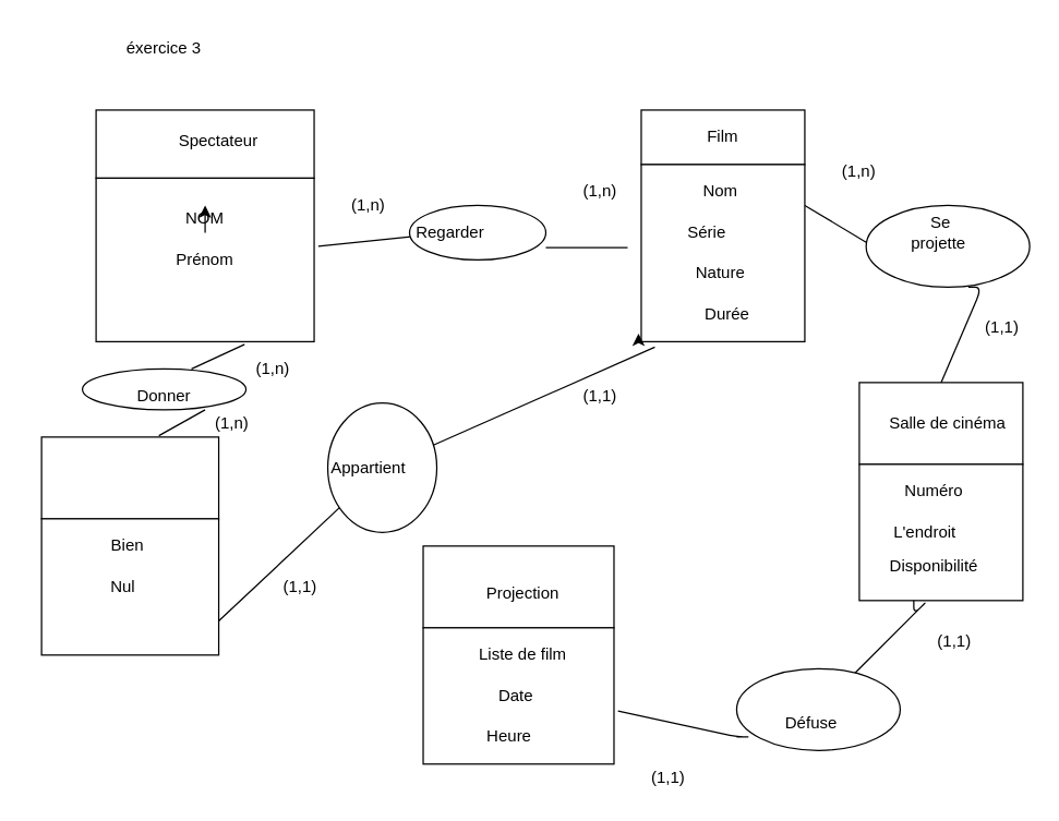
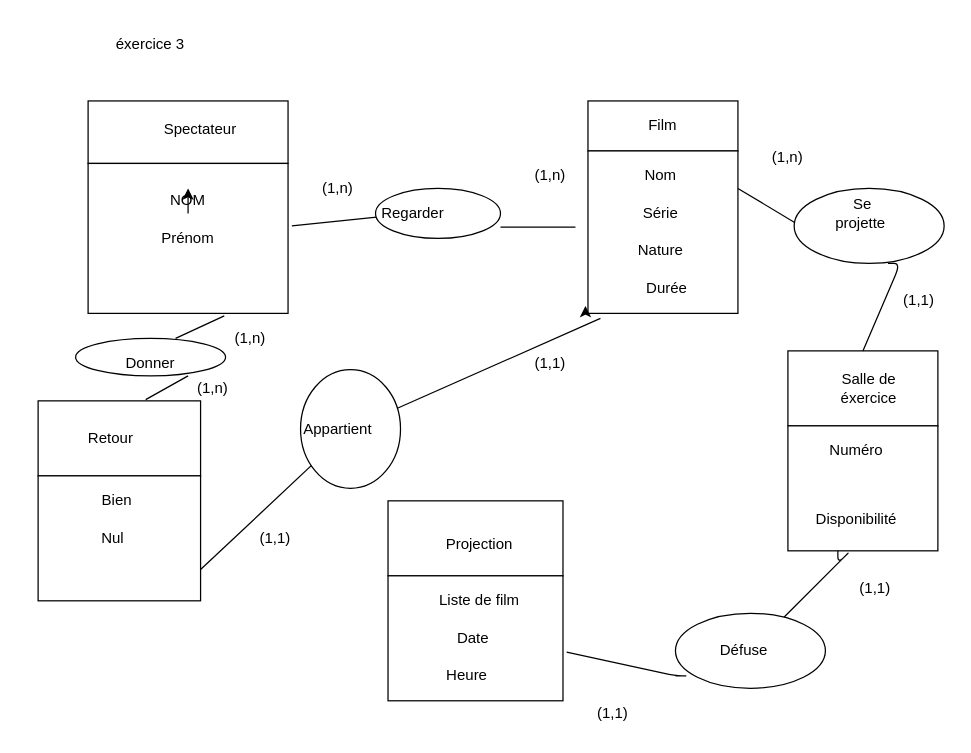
- <mxCell id="13" value="Série&amp;nbsp;" style="text;html=1;strokeColor=none;fillColor=none;align=center;verticalAlign=middle;whiteSpace=wrap;rounded=0;" vertex="1" parent="1"><mxGeometry x="500" y="160" width="40" height="20" as="geometry" /></mxCell>
+ <mxCell id="13" value="Série&amp;nbsp;" style="text;html=1;strokeColor=none;fillColor=none;align=center;verticalAlign=middle;whiteSpace=wrap;rounded=0;" vertex="1" parent="1"><mxGeometry x="510" y="160" width="40" height="20" as="geometry" /></mxCell>
- <mxCell id="27" value="Salle de cinéma" style="text;html=1;strokeColor=none;fillColor=none;align=center;verticalAlign=middle;whiteSpace=wrap;rounded=0;" vertex="1" parent="1"><mxGeometry x="650" y="290" width="90" height="40" as="geometry" /></mxCell>
+ <mxCell id="27" value="Salle de éxercice" style="text;html=1;strokeColor=none;fillColor=none;align=center;verticalAlign=middle;whiteSpace=wrap;rounded=0;" vertex="1" parent="1"><mxGeometry x="650" y="290" width="90" height="40" as="geometry" /></mxCell>
+ <mxCell id="25" value="Retour&amp;nbsp;" style="text;html=1;strokeColor=none;fillColor=none;align=center;verticalAlign=middle;whiteSpace=wrap;rounded=0;" vertex="1" parent="1"><mxGeometry x="50" y="340" width="80" height="20" as="geometry" /></mxCell>
- <mxCell id="34" value="L'endroit&amp;nbsp;" style="text;html=1;strokeColor=none;fillColor=none;align=center;verticalAlign=middle;whiteSpace=wrap;rounded=0;" vertex="1" parent="1"><mxGeometry x="650" y="380" width="60" height="20" as="geometry" /></mxCell>
- <mxCell id="62" value="Défuse" style="text;html=1;strokeColor=none;fillColor=none;align=center;verticalAlign=middle;whiteSpace=wrap;rounded=0;" vertex="1" parent="1"><mxGeometry x="570" y="520" width="50" height="20" as="geometry" /></mxCell>
+ <mxCell id="62" value="Défuse" style="text;html=1;strokeColor=none;fillColor=none;align=center;verticalAlign=middle;whiteSpace=wrap;rounded=0;" vertex="1" parent="1"><mxGeometry x="570" y="510" width="50" height="20" as="geometry" /></mxCell>
